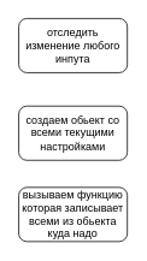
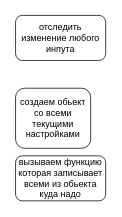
- <mxCell id="3" value="создаем обьект со всеми текущими настройками" style="rounded=1;whiteSpace=wrap;html=1;" vertex="1" parent="1"><mxGeometry x="20" y="117" width="120" height="60" as="geometry" /></mxCell>
+ <mxCell id="3" value="создаем обьект со всеми текущими настройками" style="rounded=1;whiteSpace=wrap;html=1;" vertex="1" parent="1"><mxGeometry x="20" y="117" width="100" height="80" as="geometry" /></mxCell>
